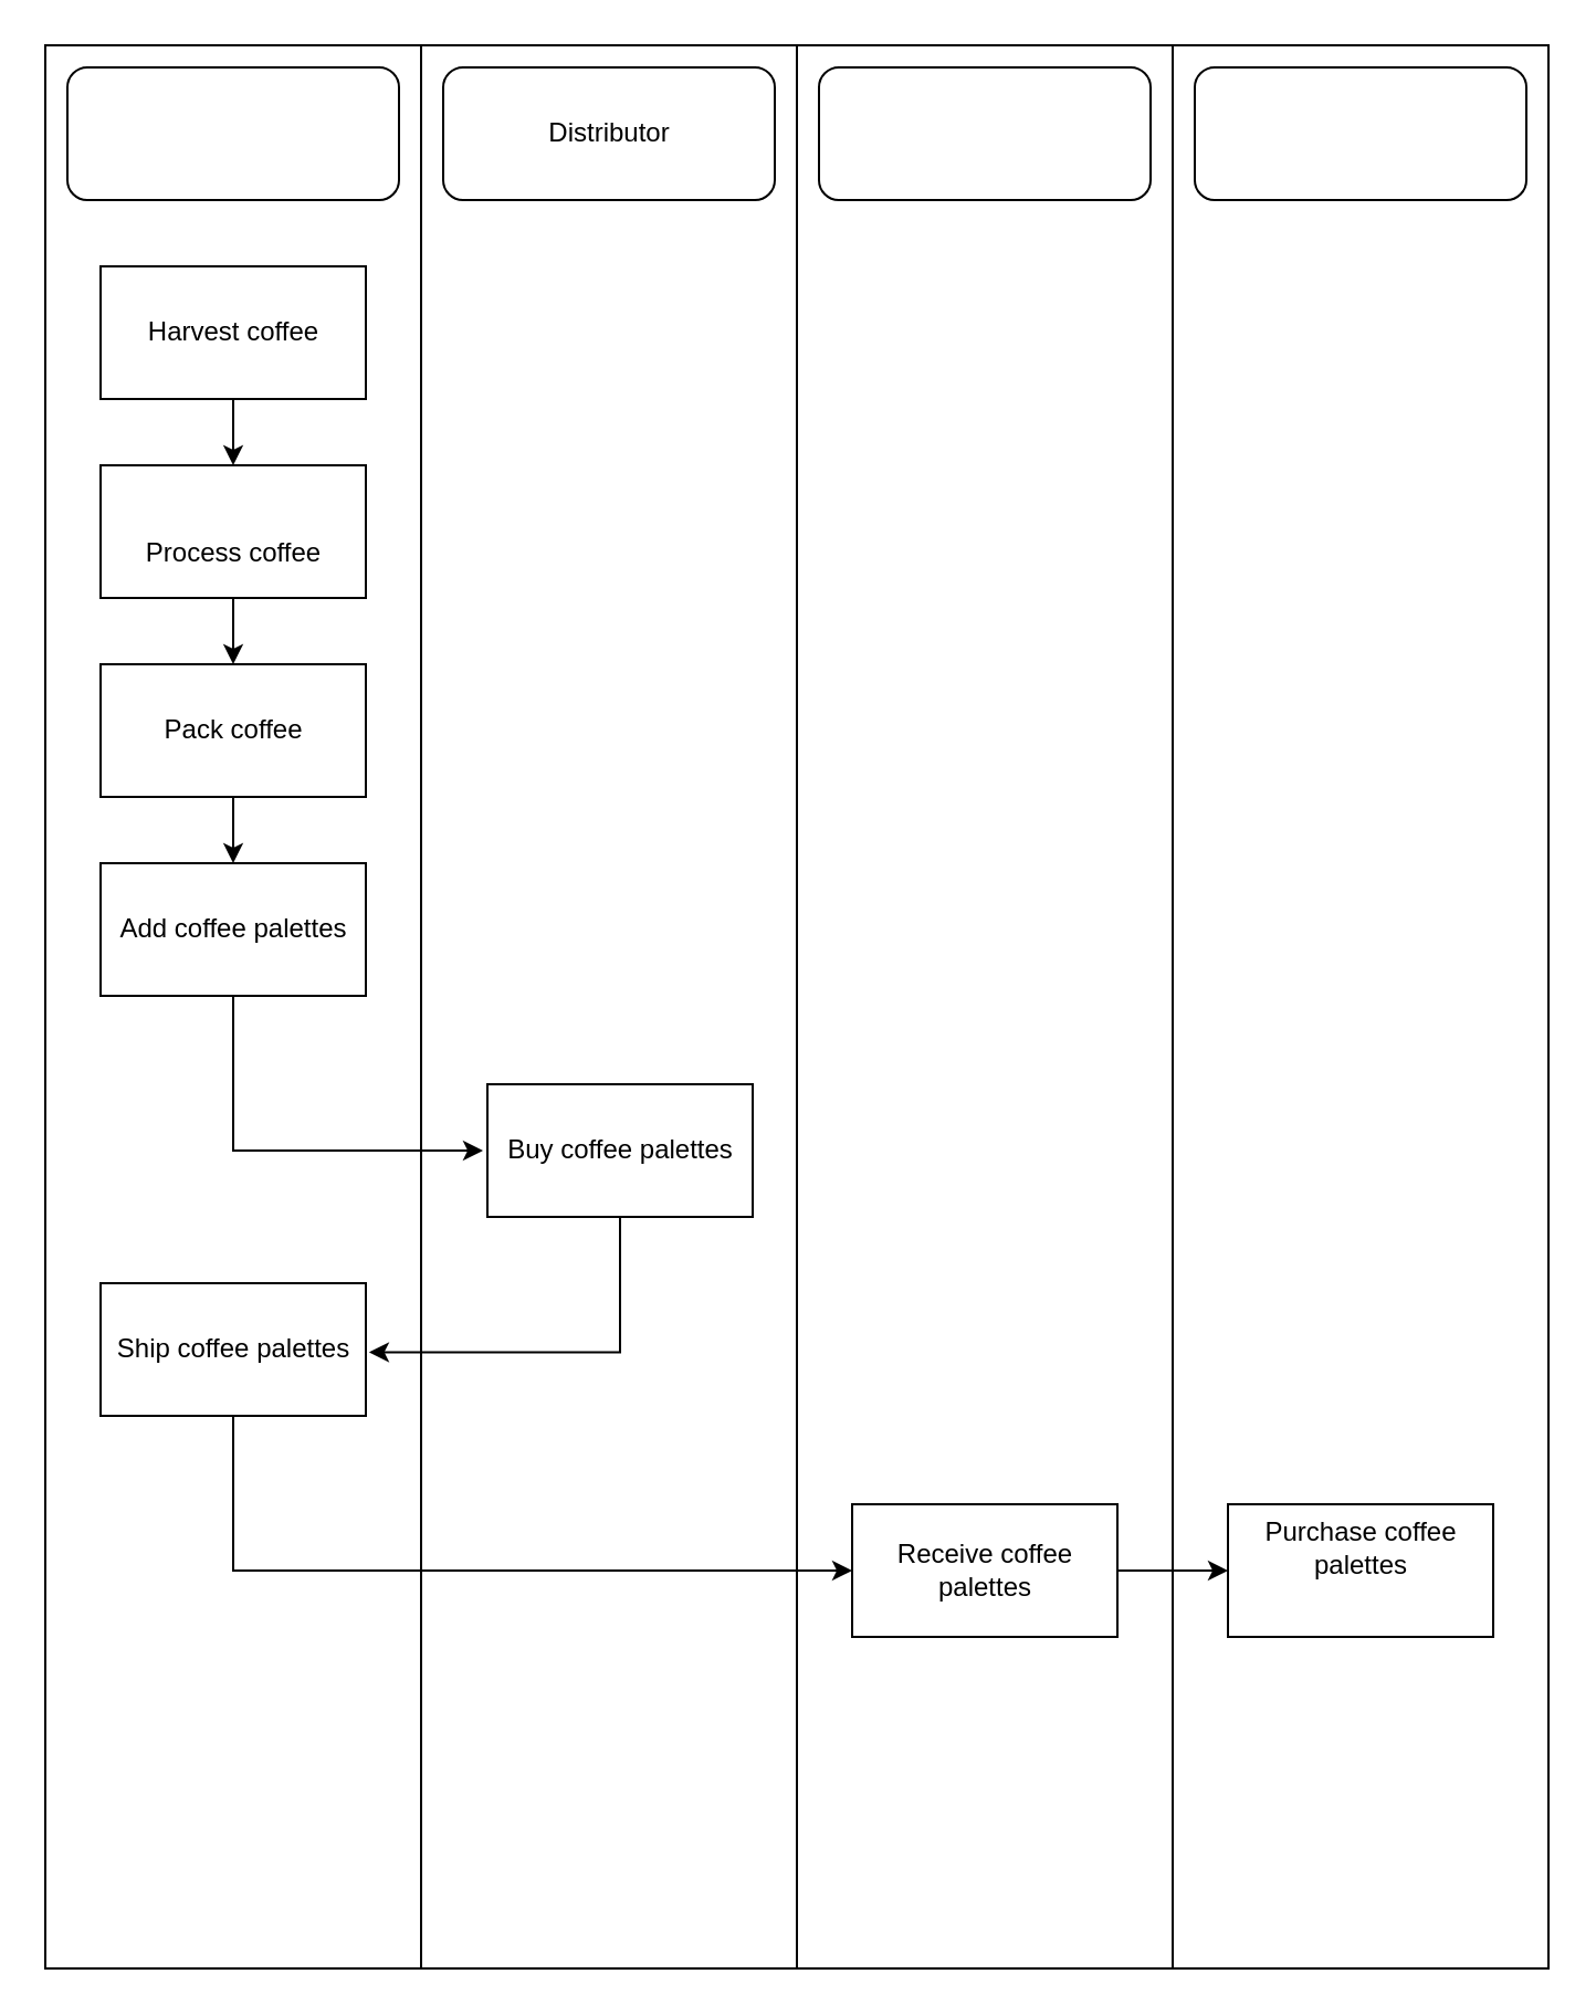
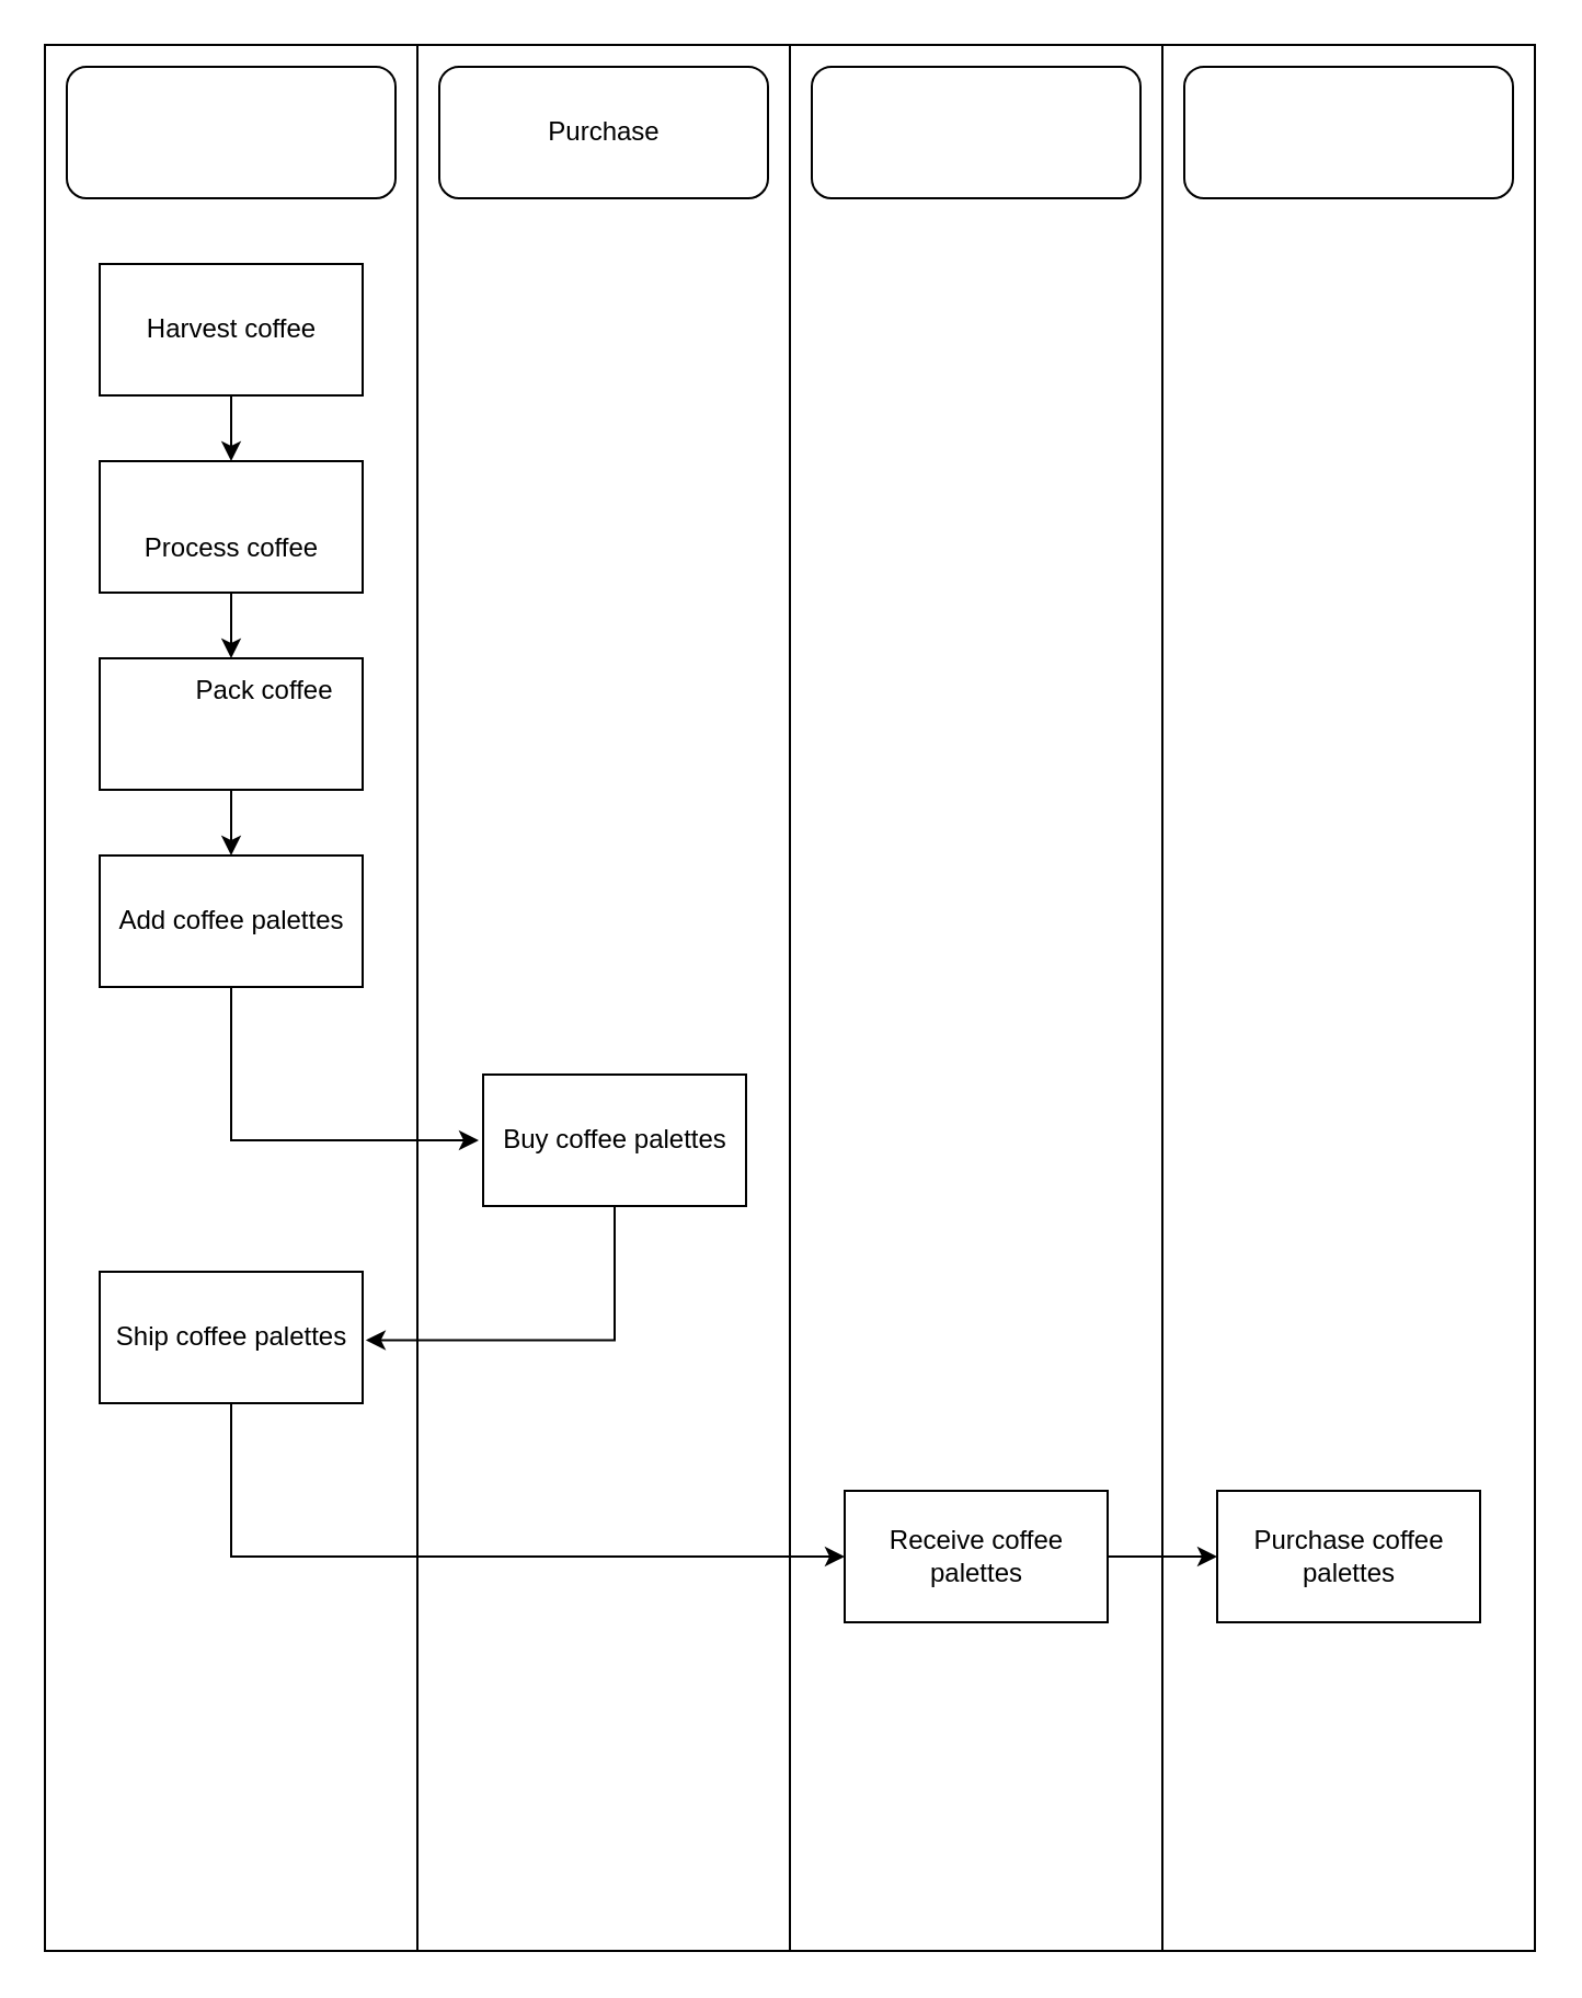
- <mxCell id="8" value="Distributor" style="text;html=1;resizable=0;autosize=1;align=center;verticalAlign=middle;points=[];fillColor=none;strokeColor=none;rounded=0;" parent="1" vertex="1"><mxGeometry x="240" y="50" width="70" height="20" as="geometry" /></mxCell>
+ <mxCell id="8" value="Purchase" style="text;html=1;resizable=0;autosize=1;align=center;verticalAlign=middle;points=[];fillColor=none;strokeColor=none;rounded=0;" parent="1" vertex="1"><mxGeometry x="240" y="50" width="70" height="20" as="geometry" /></mxCell>
- <mxCell id="17" value="Pack coffee" style="text;html=1;resizable=0;autosize=1;align=center;verticalAlign=middle;points=[];fillColor=none;strokeColor=none;rounded=0;" parent="1" vertex="1"><mxGeometry x="65" y="320" width="80" height="20" as="geometry" /></mxCell>
+ <mxCell id="17" value="Pack coffee" style="text;html=1;resizable=0;autosize=1;align=center;verticalAlign=middle;points=[];fillColor=none;strokeColor=none;rounded=0;" parent="1" vertex="1"><mxGeometry x="80" y="305" width="80" height="20" as="geometry" /></mxCell>
- <mxCell id="33" value="Purchase coffee &lt;br&gt;palettes" style="text;html=1;resizable=0;autosize=1;align=center;verticalAlign=middle;points=[];fillColor=none;strokeColor=none;rounded=0;" vertex="1" parent="1"><mxGeometry x="565" y="685" width="100" height="30" as="geometry" /></mxCell>
+ <mxCell id="33" value="Purchase coffee &lt;br&gt;palettes" style="text;html=1;resizable=0;autosize=1;align=center;verticalAlign=middle;points=[];fillColor=none;strokeColor=none;rounded=0;" vertex="1" parent="1"><mxGeometry x="565" y="695" width="100" height="30" as="geometry" /></mxCell>
